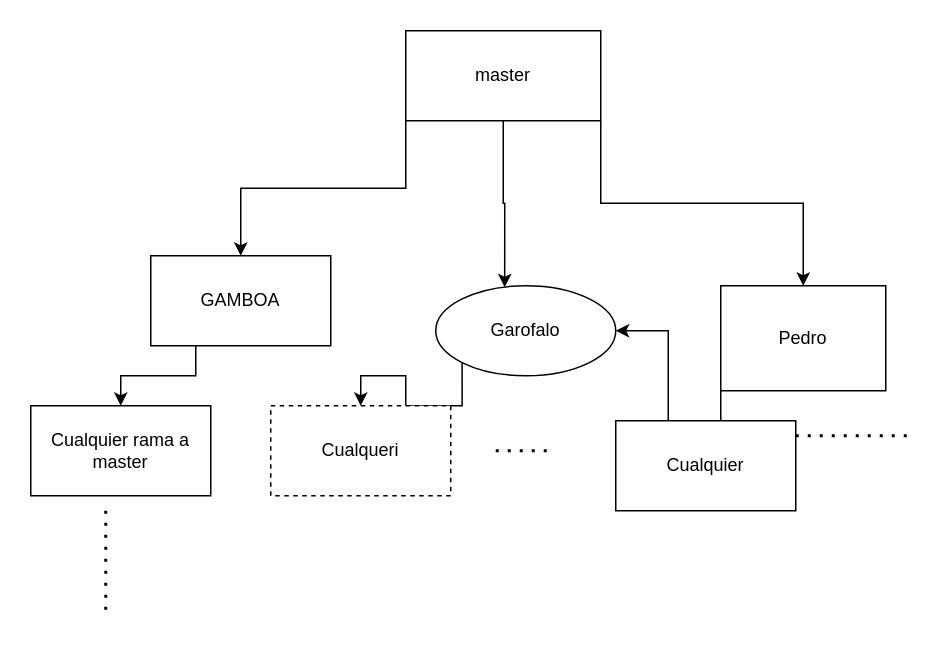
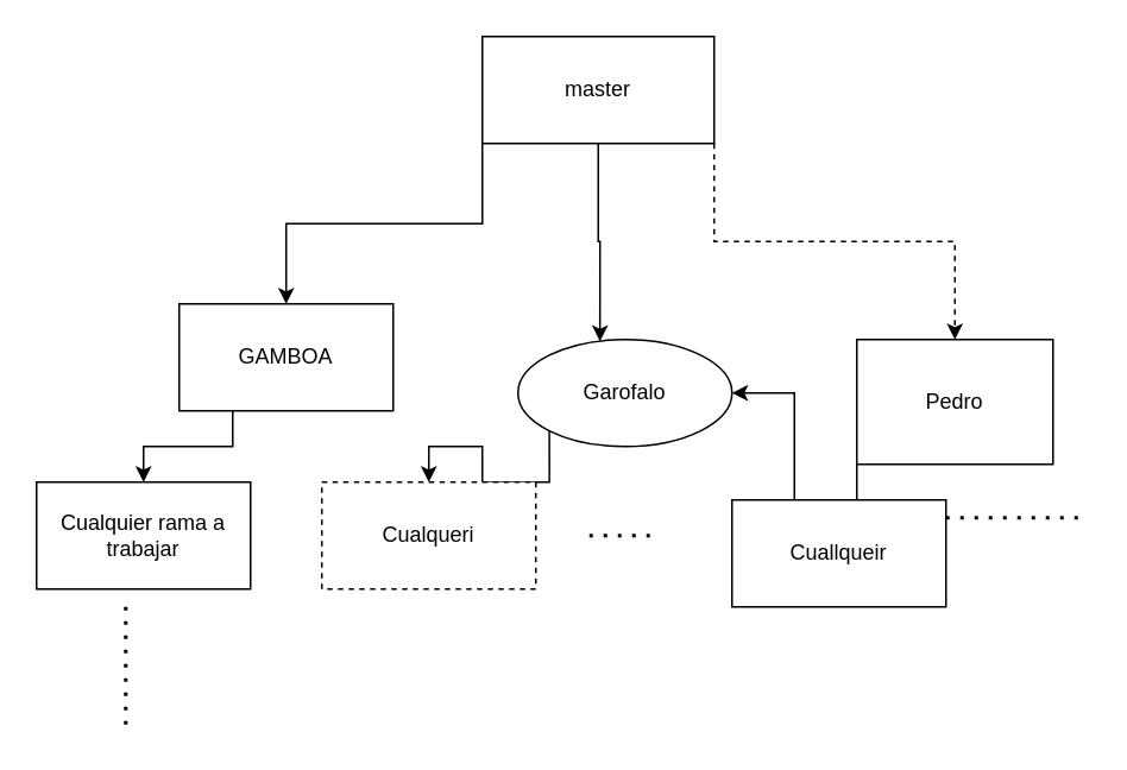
- <mxCell id="4" style="edgeStyle=orthogonalEdgeStyle;rounded=0;orthogonalLoop=1;jettySize=auto;html=1;exitX=1;exitY=1;exitDx=0;exitDy=0;" edge="1" parent="1" source="5" target="11"><mxGeometry relative="1" as="geometry"><mxPoint x="530" y="180" as="targetPoint" /></mxGeometry></mxCell>
+ <mxCell id="4" style="edgeStyle=orthogonalEdgeStyle;rounded=0;orthogonalLoop=1;jettySize=auto;html=1;exitX=1;exitY=1;exitDx=0;exitDy=0;dashed=1;" edge="1" parent="1" source="5" target="11"><mxGeometry relative="1" as="geometry"><mxPoint x="530" y="180" as="targetPoint" /></mxGeometry></mxCell>
- <mxCell id="12" value="Cualquier rama a master" style="rounded=0;whiteSpace=wrap;html=1;" vertex="1" parent="1"><mxGeometry x="20" y="270" width="120" height="60" as="geometry" /></mxCell>
+ <mxCell id="12" value="Cualquier rama a trabajar" style="rounded=0;whiteSpace=wrap;html=1;" vertex="1" parent="1"><mxGeometry x="20" y="270" width="120" height="60" as="geometry" /></mxCell>
- <mxCell id="17" value="Cualquier" style="rounded=0;whiteSpace=wrap;html=1;" vertex="1" parent="1"><mxGeometry x="410" y="280" width="120" height="60" as="geometry" /></mxCell>
+ <mxCell id="17" value="Cuallqueir" style="rounded=0;whiteSpace=wrap;html=1;" vertex="1" parent="1"><mxGeometry x="410" y="280" width="120" height="60" as="geometry" /></mxCell>
